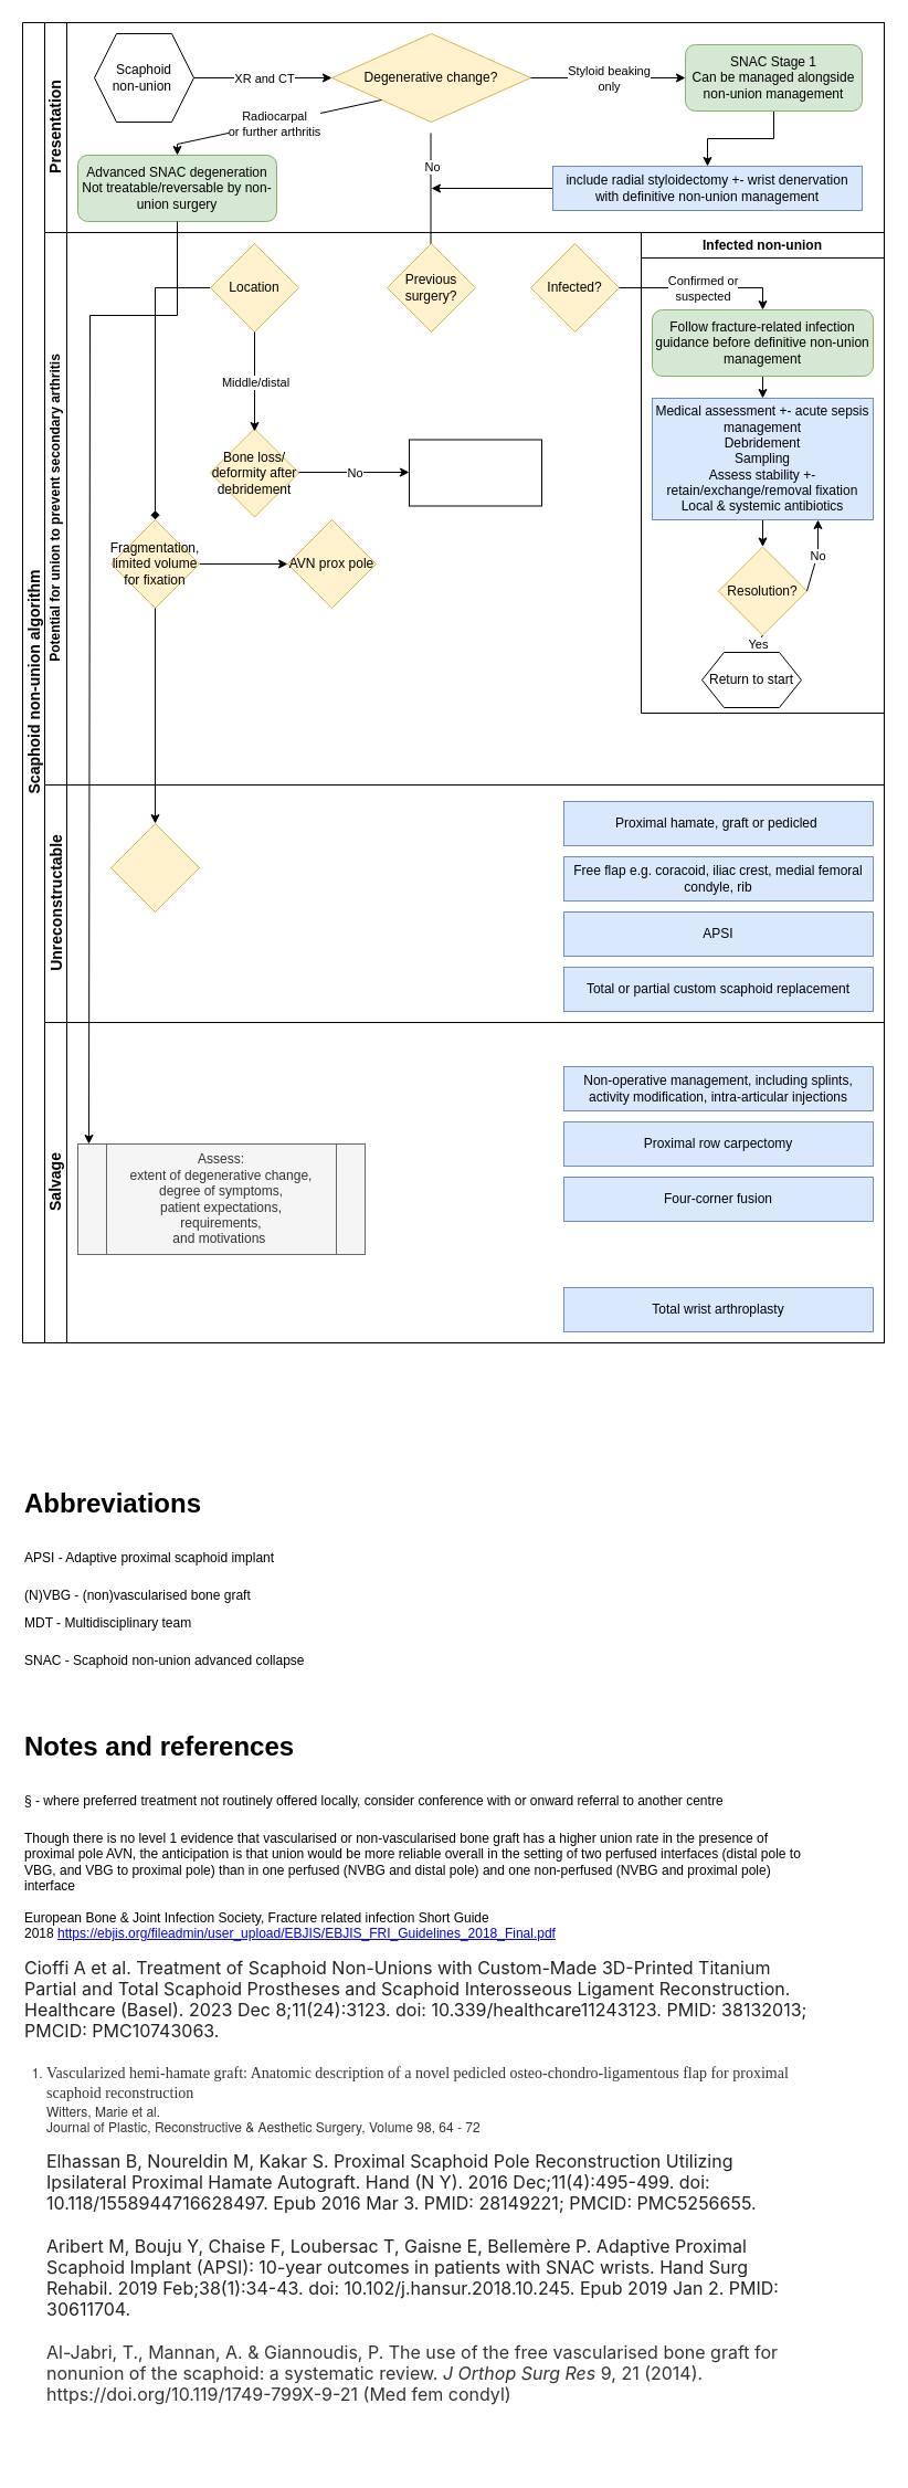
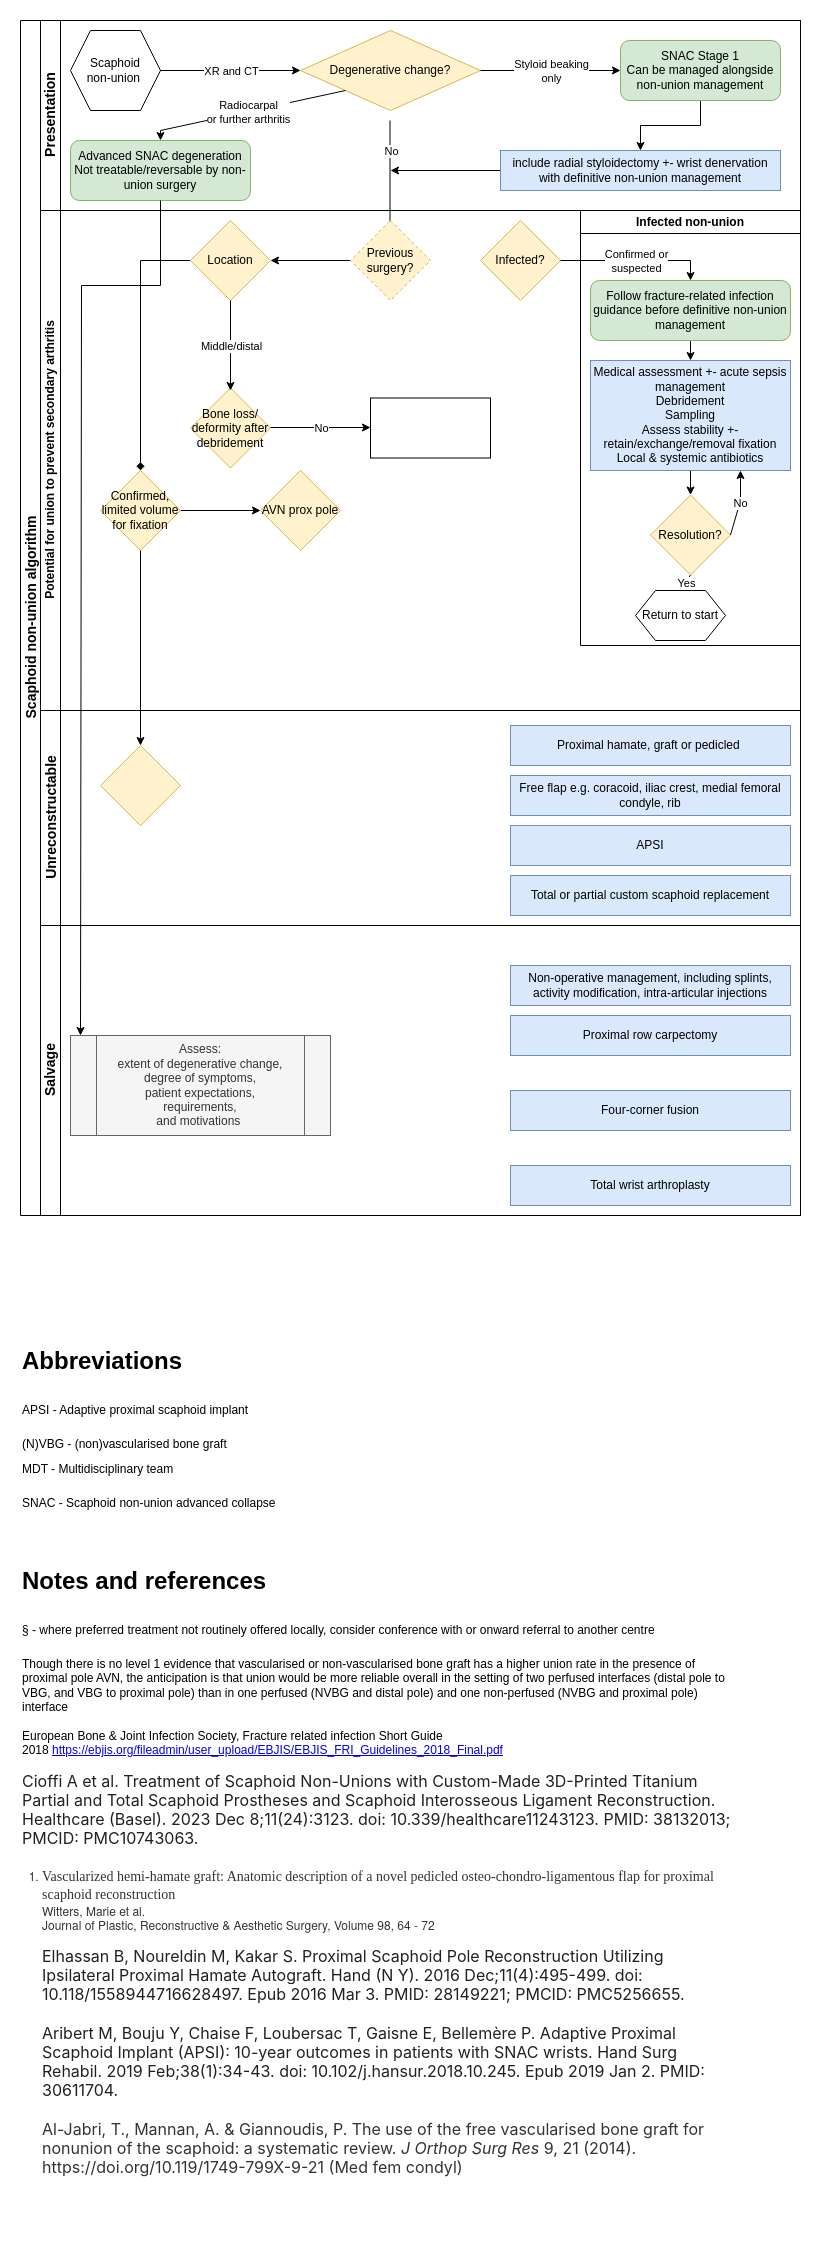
- <mxCell id="9" value="Scaphoid&lt;div&gt;non-union&amp;nbsp;&lt;/div&gt;" style="shape=hexagon;perimeter=hexagonPerimeter2;whiteSpace=wrap;html=1;fixedSize=1;" parent="3" vertex="1"><mxGeometry x="45" y="10" width="90" height="80" as="geometry" /></mxCell>
+ <mxCell id="9" value="Scaphoid&lt;div&gt;non-union&amp;nbsp;&lt;/div&gt;" style="shape=hexagon;perimeter=hexagonPerimeter2;whiteSpace=wrap;html=1;fixedSize=1;" parent="3" vertex="1"><mxGeometry x="30" y="10" width="90" height="80" as="geometry" /></mxCell>
+ <mxCell id="31" value="" style="edgeStyle=orthogonalEdgeStyle;rounded=0;orthogonalLoop=1;jettySize=auto;html=1;" edge="1" parent="19" source="32" target="37"><mxGeometry relative="1" as="geometry" /></mxCell>
- <mxCell id="32" value="Previous surgery?" style="rhombus;whiteSpace=wrap;html=1;fillColor=#fff2cc;strokeColor=#d6b656;" vertex="1" parent="19"><mxGeometry x="310" y="10" width="80" height="80" as="geometry" /></mxCell>
+ <mxCell id="32" value="Previous surgery?" style="rhombus;whiteSpace=wrap;html=1;fillColor=#fff2cc;strokeColor=#d6b656;dashed=1;" vertex="1" parent="19"><mxGeometry x="310" y="10" width="80" height="80" as="geometry" /></mxCell>
- <mxCell id="43" value="Fragmentation, limited volume for fixation" style="rhombus;whiteSpace=wrap;html=1;fillColor=#fff2cc;strokeColor=#d6b656;" vertex="1" parent="19"><mxGeometry x="60" y="260" width="80" height="80" as="geometry" /></mxCell>
+ <mxCell id="43" value="Confirmed, limited volume for fixation" style="rhombus;whiteSpace=wrap;html=1;fillColor=#fff2cc;strokeColor=#d6b656;" vertex="1" parent="19"><mxGeometry x="60" y="260" width="80" height="80" as="geometry" /></mxCell>
- <mxCell id="55" value="Four-corner fusion" style="rounded=0;whiteSpace=wrap;html=1;fontFamily=Helvetica;fontSize=12;align=center;fillColor=#dae8fc;strokeColor=#6c8ebf;" parent="51" vertex="1"><mxGeometry x="470" y="140" width="280" height="40" as="geometry" /></mxCell>
+ <mxCell id="55" value="Four-corner fusion" style="rounded=0;whiteSpace=wrap;html=1;fontFamily=Helvetica;fontSize=12;align=center;fillColor=#dae8fc;strokeColor=#6c8ebf;" parent="51" vertex="1"><mxGeometry x="470" y="165" width="280" height="40" as="geometry" /></mxCell>
